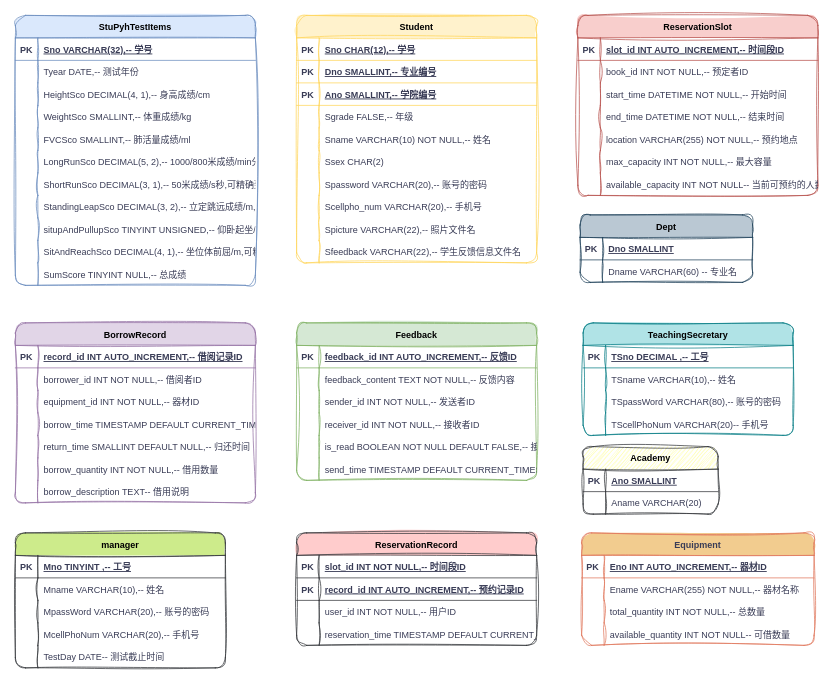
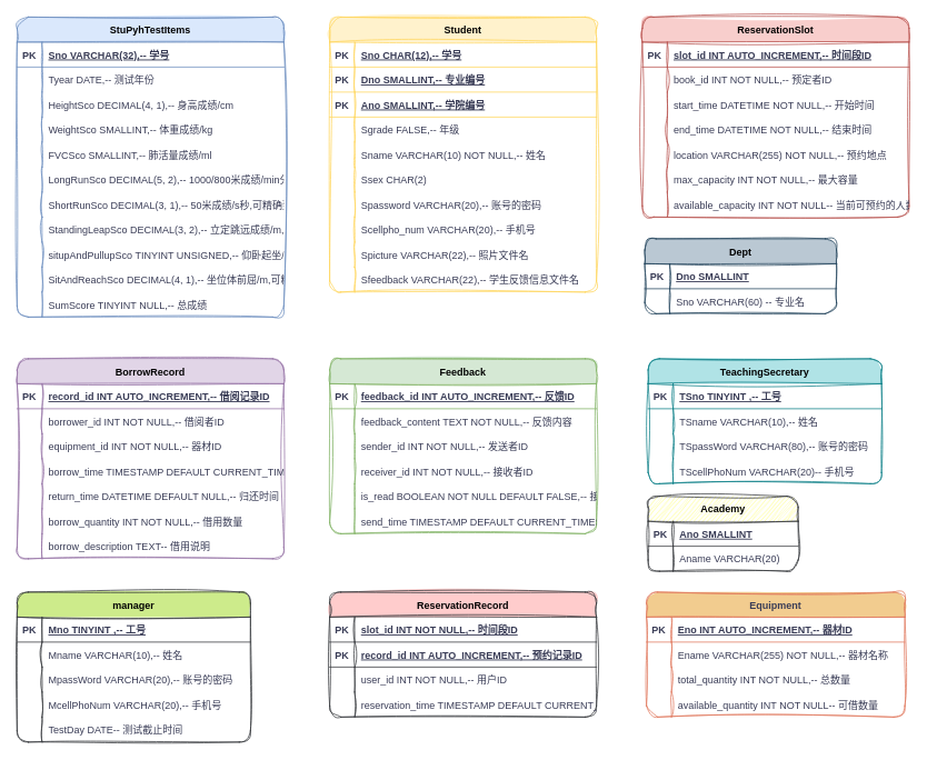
- <mxCell id="46" value="Dname VARCHAR(60) -- 专业名" style="shape=partialRectangle;overflow=hidden;connectable=0;fillColor=none;align=left;top=0;left=0;bottom=0;right=0;spacingLeft=6;labelBackgroundColor=none;strokeColor=#E07A5F;fontColor=#393C56;rounded=1;" parent="44" vertex="1"><mxGeometry x="30" width="200" height="30" as="geometry"><mxRectangle width="200" height="30" as="alternateBounds" /></mxGeometry></mxCell>
+ <mxCell id="46" value="Sno VARCHAR(60) -- 专业名" style="shape=partialRectangle;overflow=hidden;connectable=0;fillColor=none;align=left;top=0;left=0;bottom=0;right=0;spacingLeft=6;labelBackgroundColor=none;strokeColor=#E07A5F;fontColor=#393C56;rounded=1;" parent="44" vertex="1"><mxGeometry x="30" width="200" height="30" as="geometry"><mxRectangle width="200" height="30" as="alternateBounds" /></mxGeometry></mxCell>
- <mxCell id="135" value="TSno         DECIMAL ,-- 工号" style="shape=partialRectangle;overflow=hidden;connectable=0;fillColor=none;align=left;top=0;left=0;bottom=0;right=0;spacingLeft=6;fontStyle=5;labelBackgroundColor=none;strokeColor=#0E8088;fontColor=#393C56;rounded=1;" parent="133" vertex="1"><mxGeometry x="30" width="250" height="30" as="geometry"><mxRectangle width="250" height="30" as="alternateBounds" /></mxGeometry></mxCell>
+ <mxCell id="135" value="TSno         TINYINT ,-- 工号" style="shape=partialRectangle;overflow=hidden;connectable=0;fillColor=none;align=left;top=0;left=0;bottom=0;right=0;spacingLeft=6;fontStyle=5;labelBackgroundColor=none;strokeColor=#0E8088;fontColor=#393C56;rounded=1;" parent="133" vertex="1"><mxGeometry x="30" width="250" height="30" as="geometry"><mxRectangle width="250" height="30" as="alternateBounds" /></mxGeometry></mxCell>
- <mxCell id="125" value="return_time        SMALLINT  DEFAULT NULL,-- 归还时间" style="shape=partialRectangle;overflow=hidden;connectable=0;fillColor=none;align=left;top=0;left=0;bottom=0;right=0;spacingLeft=6;labelBackgroundColor=none;strokeColor=#E07A5F;fontColor=#393C56;rounded=1;" parent="123" vertex="1"><mxGeometry x="30" width="290" height="30" as="geometry"><mxRectangle width="290" height="30" as="alternateBounds" /></mxGeometry></mxCell>
+ <mxCell id="125" value="return_time        DATETIME  DEFAULT NULL,-- 归还时间" style="shape=partialRectangle;overflow=hidden;connectable=0;fillColor=none;align=left;top=0;left=0;bottom=0;right=0;spacingLeft=6;labelBackgroundColor=none;strokeColor=#E07A5F;fontColor=#393C56;rounded=1;" parent="123" vertex="1"><mxGeometry x="30" width="290" height="30" as="geometry"><mxRectangle width="290" height="30" as="alternateBounds" /></mxGeometry></mxCell>
